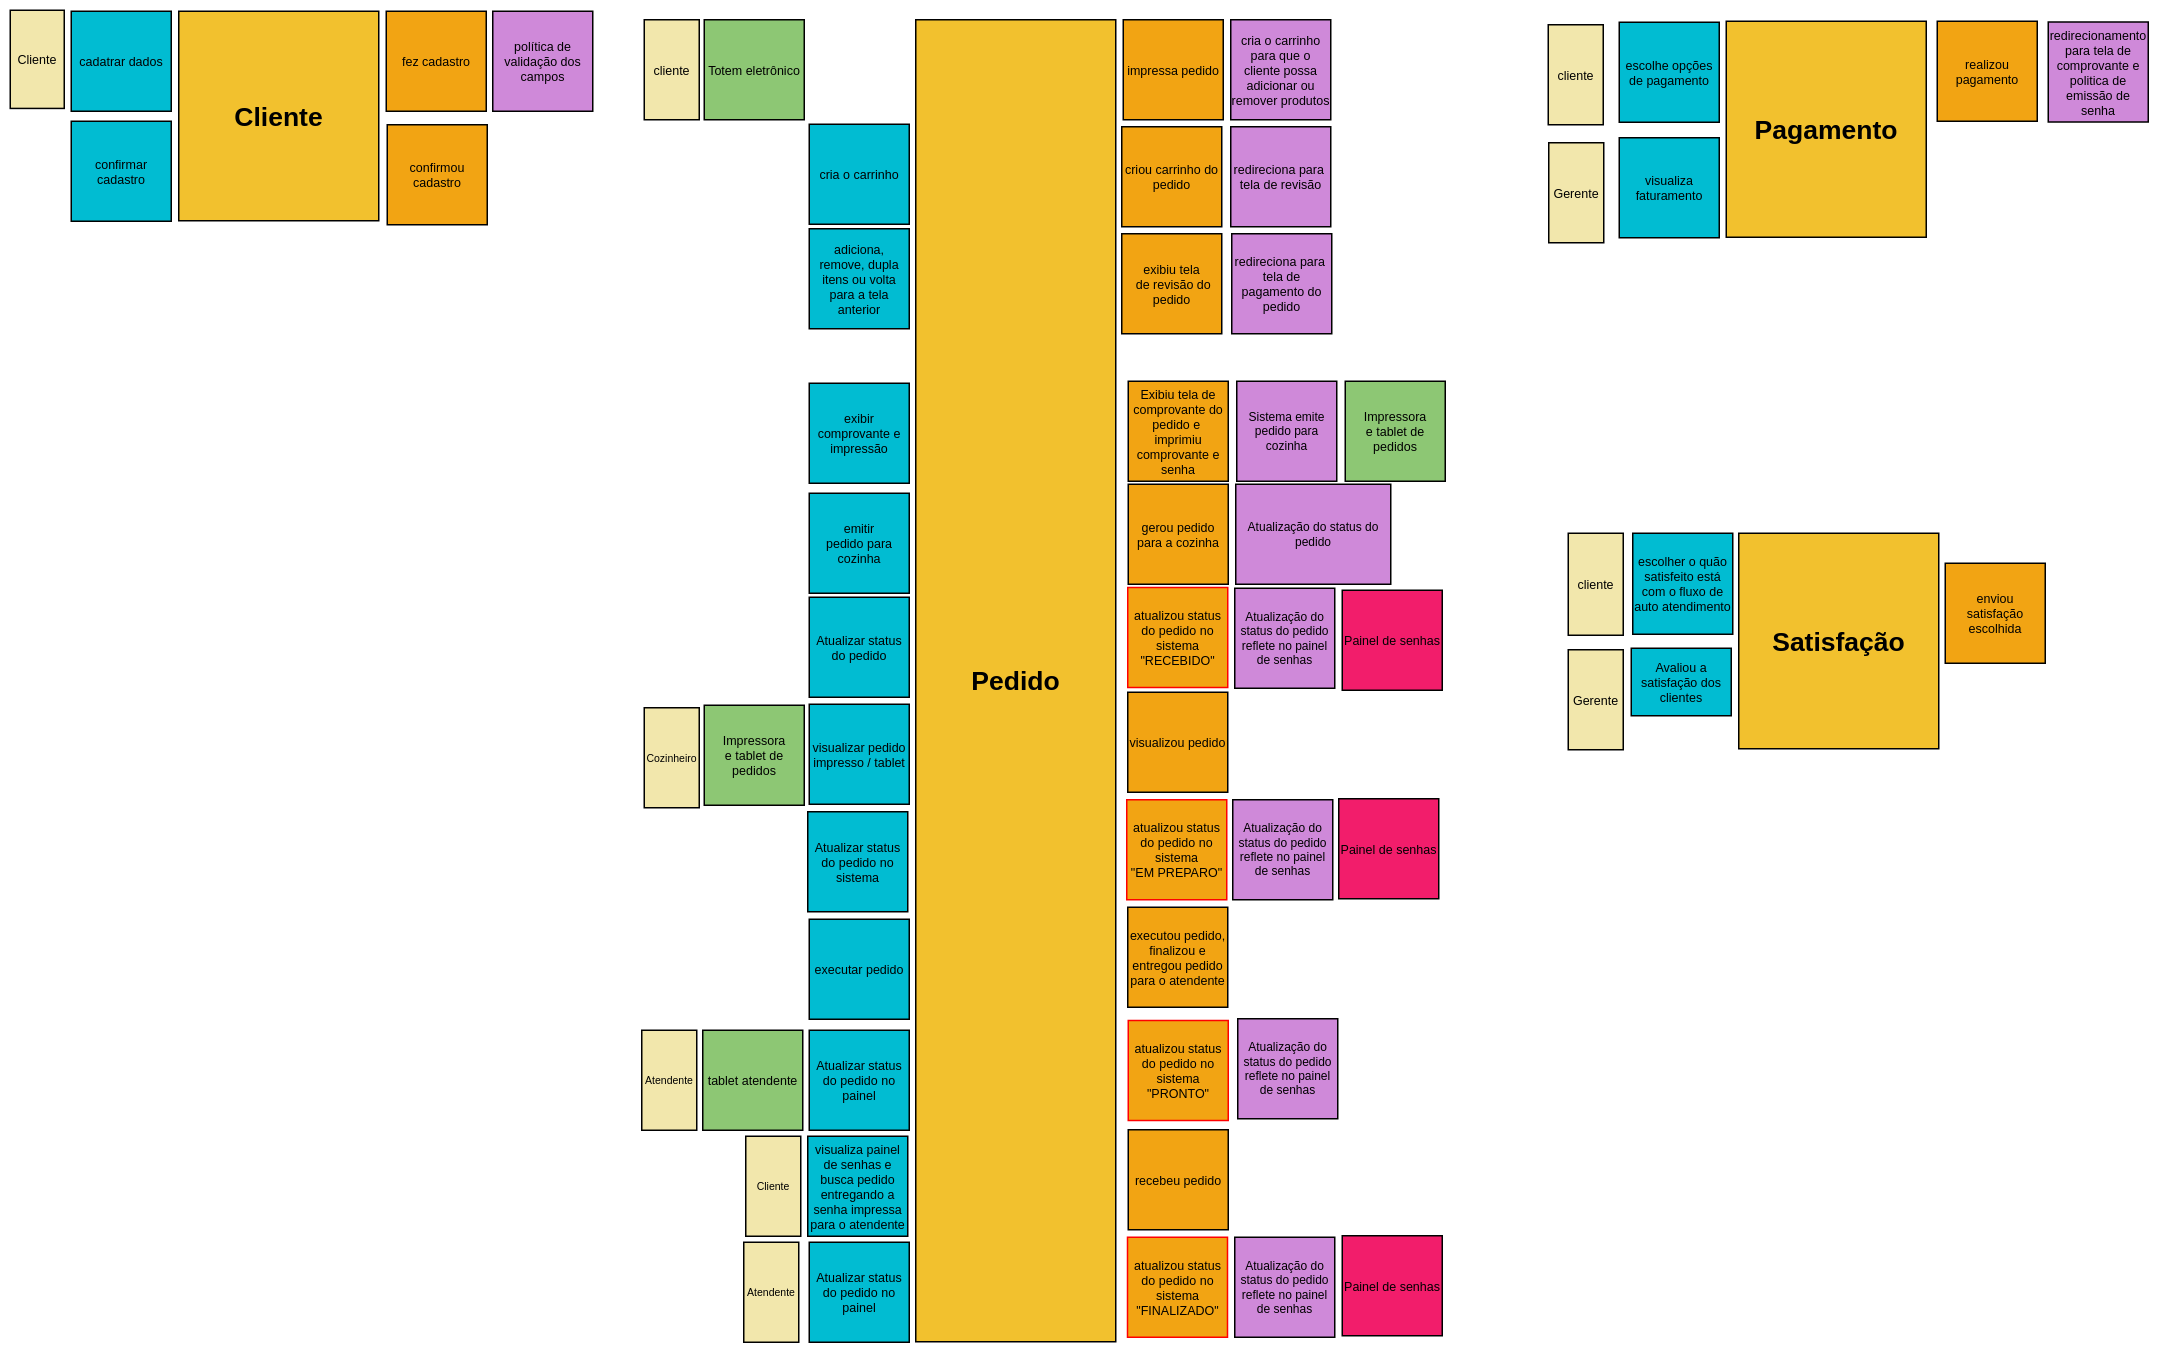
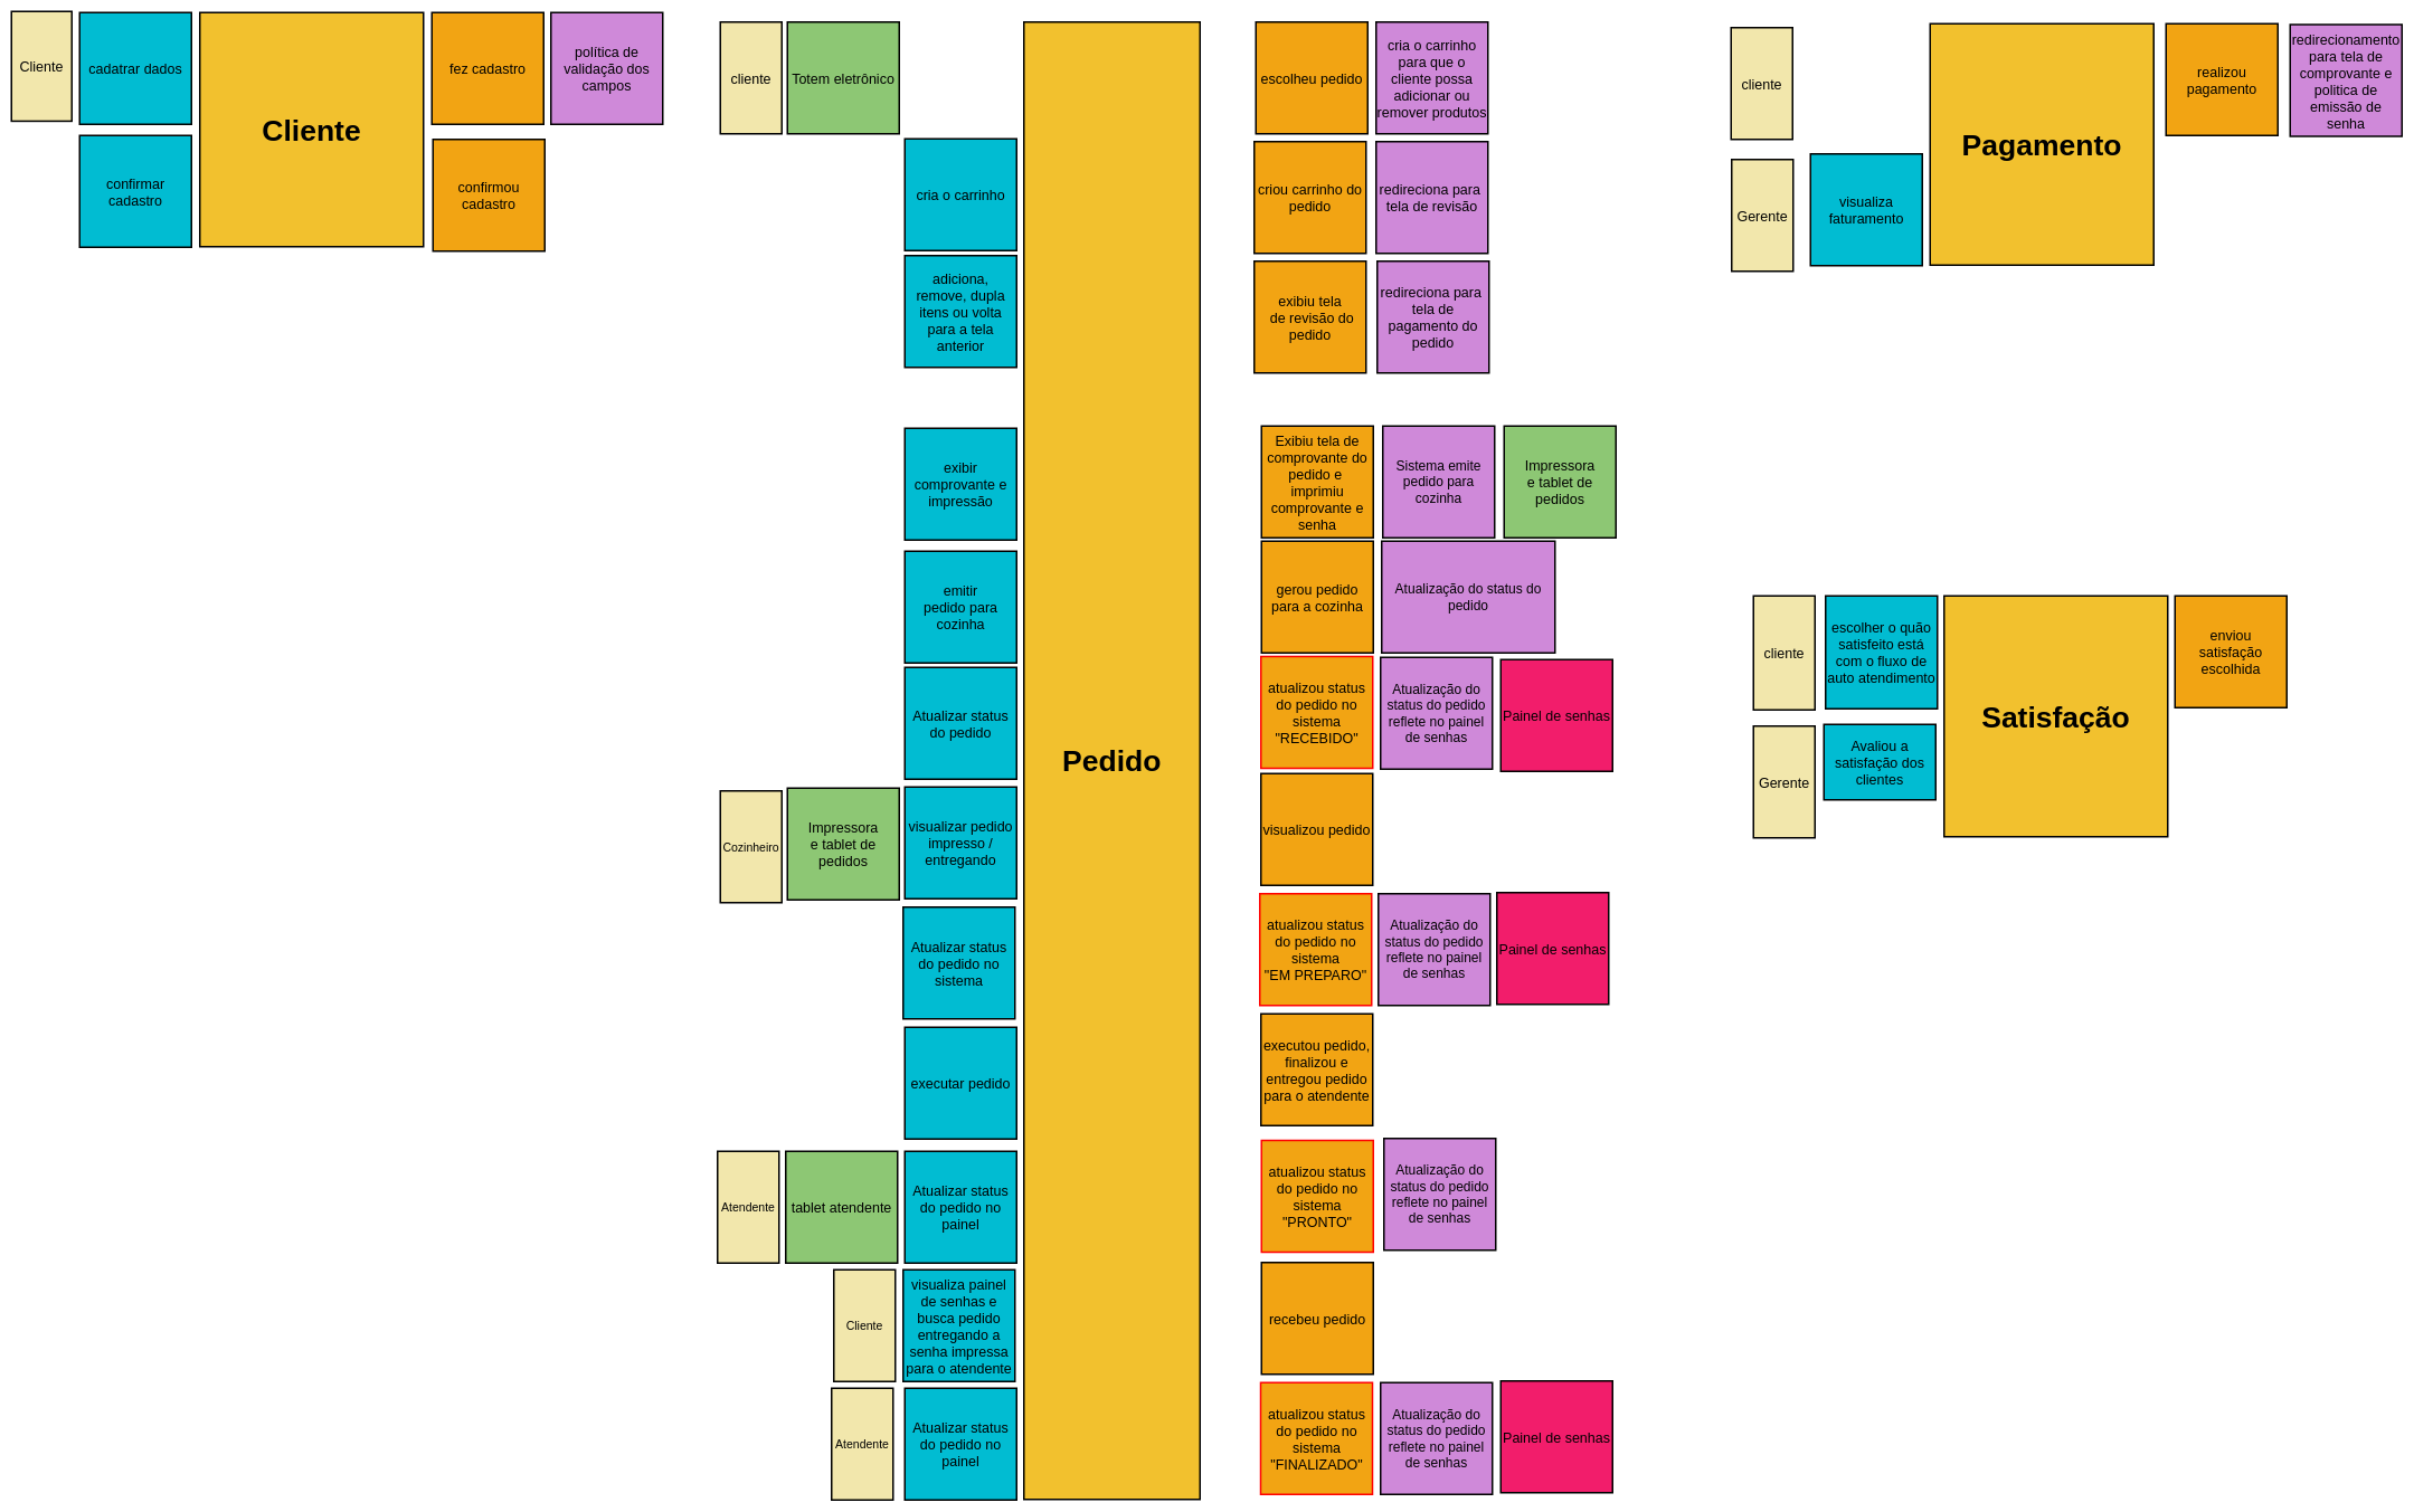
- <mxCell id="11" value="impressa pedido" style="rounded=0;whiteSpace=wrap;html=1;fontSize=25;strokeWidth=3;fillColor=#f2a413;strokeColor=#000000;" vertex="1" parent="1"><mxGeometry x="2246" y="39" width="200" height="200" as="geometry" /></mxCell>
+ <mxCell id="11" value="escolheu pedido" style="rounded=0;whiteSpace=wrap;html=1;fontSize=25;strokeWidth=3;fillColor=#f2a413;strokeColor=#000000;" vertex="1" parent="1"><mxGeometry x="2246" y="39" width="200" height="200" as="geometry" /></mxCell>
- <mxCell id="55" value="escolhe opções de pagamento" style="rounded=0;whiteSpace=wrap;html=1;fontSize=25;strokeWidth=3;fillColor=#01bcd2;strokeColor=default;" vertex="1" parent="1"><mxGeometry x="3238" y="44" width="200" height="200" as="geometry" /></mxCell>
- <mxCell id="61" value="enviou &lt;br&gt;satisfação escolhida" style="rounded=0;whiteSpace=wrap;html=1;fontSize=25;strokeWidth=3;fillColor=#f2a413;strokeColor=#000000;" vertex="1" parent="1"><mxGeometry x="3890" y="1126" width="200" height="200" as="geometry" /></mxCell>
+ <mxCell id="61" value="enviou &lt;br&gt;satisfação escolhida" style="rounded=0;whiteSpace=wrap;html=1;fontSize=25;strokeWidth=3;fillColor=#f2a413;strokeColor=#000000;" vertex="1" parent="1"><mxGeometry x="3890" y="1066" width="200" height="200" as="geometry" /></mxCell>
- <mxCell id="2" value="Pedido" style="rounded=0;whiteSpace=wrap;html=1;fontSize=53;strokeWidth=3;fillColor=#F2C12E;fontStyle=1" vertex="1" parent="1"><mxGeometry x="1831" y="39" width="400" height="2644" as="geometry" /></mxCell>
+ <mxCell id="2" value="Pedido" style="rounded=0;whiteSpace=wrap;html=1;fontSize=53;strokeWidth=3;fillColor=#F2C12E;fontStyle=1" vertex="1" parent="1"><mxGeometry x="1831" y="39" width="315" height="2644" as="geometry" /></mxCell>
- <mxCell id="28" value="visualizar pedido&lt;br&gt;impresso / tablet" style="rounded=0;whiteSpace=wrap;html=1;fontSize=25;strokeWidth=3;fillColor=#01bcd2;strokeColor=default;" vertex="1" parent="1"><mxGeometry x="1618" y="1408" width="200" height="200" as="geometry" /></mxCell>
+ <mxCell id="28" value="visualizar pedido&lt;br&gt;impresso / entregando" style="rounded=0;whiteSpace=wrap;html=1;fontSize=25;strokeWidth=3;fillColor=#01bcd2;strokeColor=default;" vertex="1" parent="1"><mxGeometry x="1618" y="1408" width="200" height="200" as="geometry" /></mxCell>
